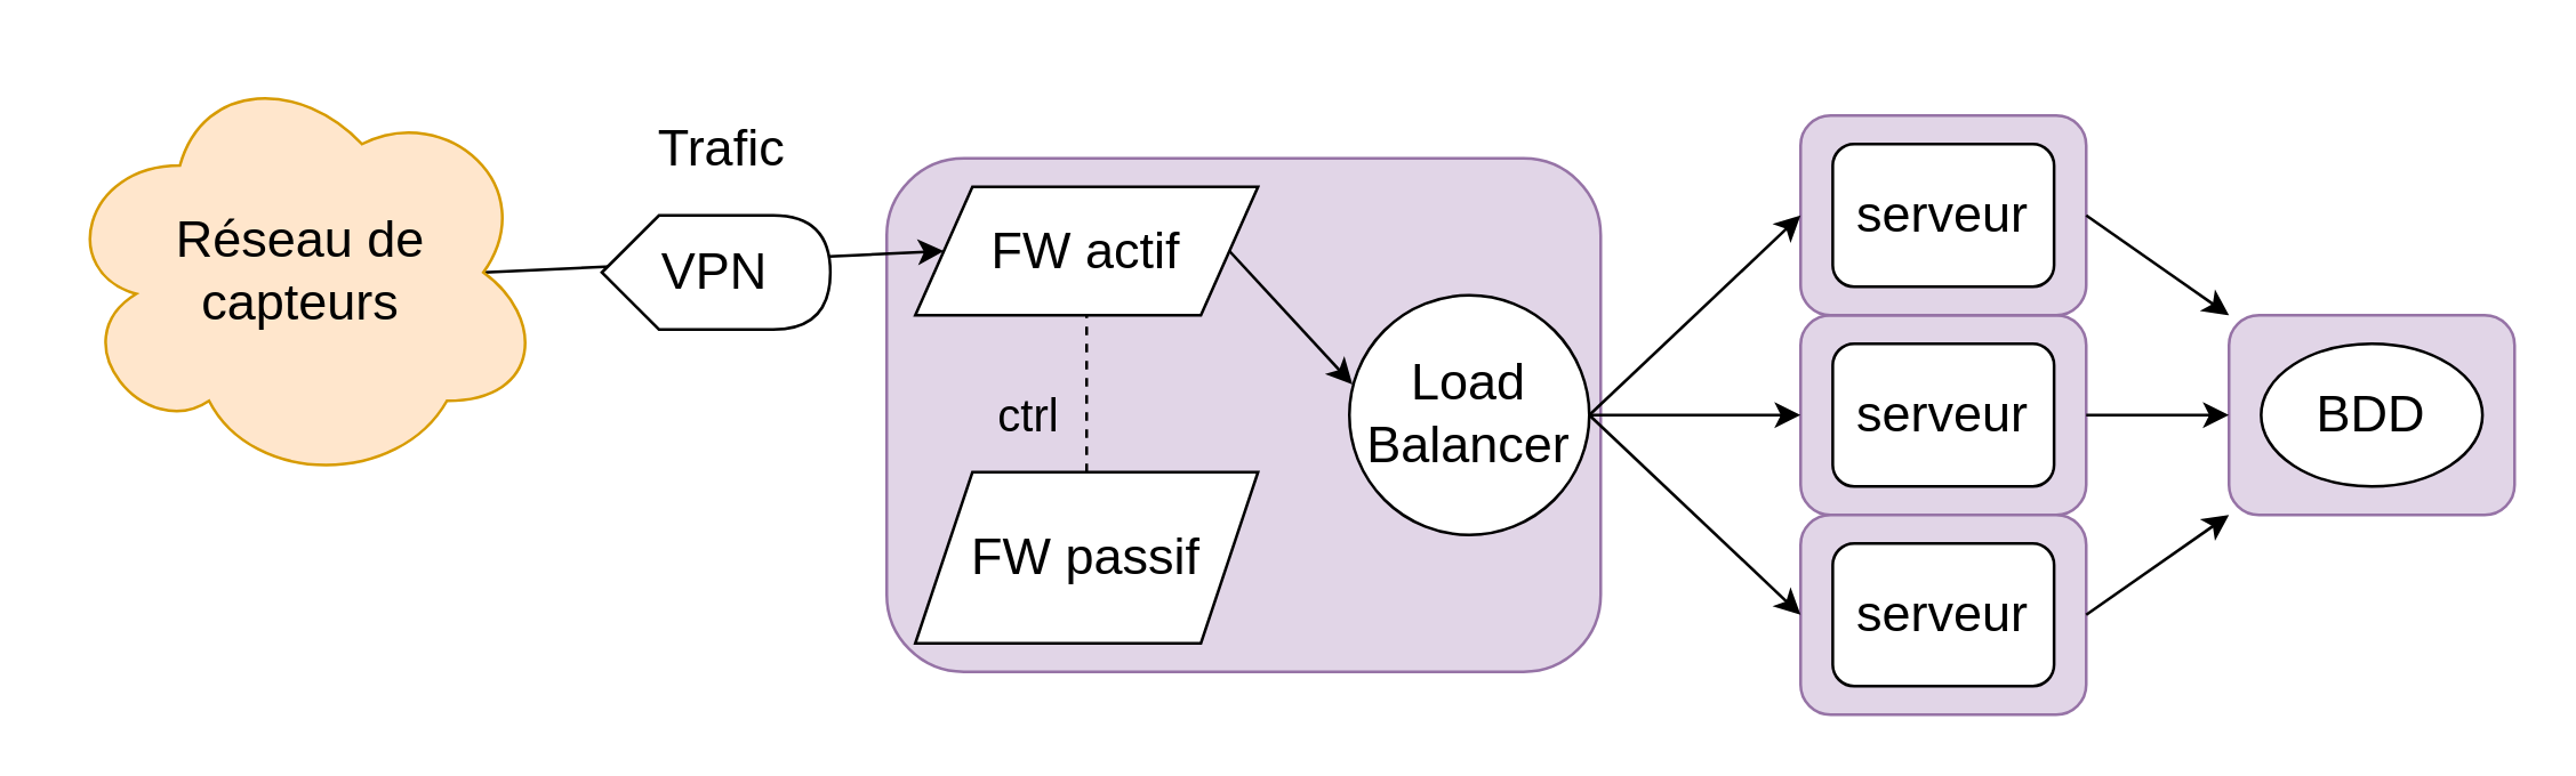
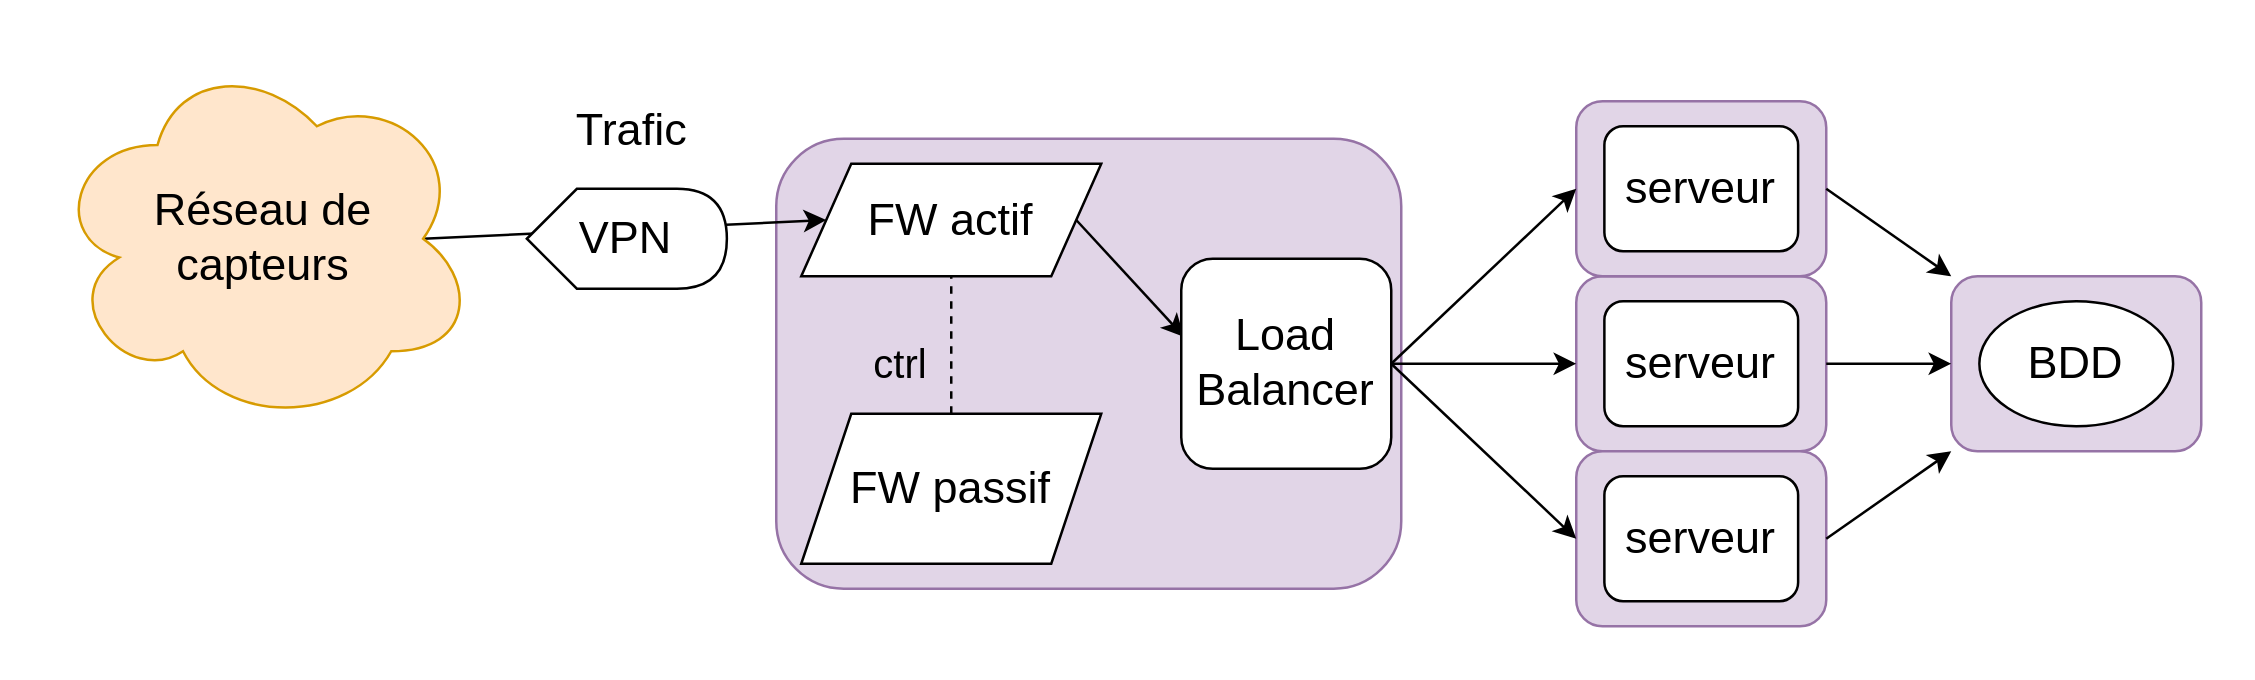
- <mxCell id="9" value="&lt;font style=&quot;font-size: 18px;&quot;&gt;Load Balancer&lt;/font&gt;" style="ellipse;whiteSpace=wrap;html=1;aspect=fixed;" parent="1" vertex="1"><mxGeometry x="472" y="103" width="84" height="84" as="geometry" /></mxCell>
+ <mxCell id="9" value="&lt;font style=&quot;font-size: 18px;&quot;&gt;Load Balancer&lt;/font&gt;" style="whiteSpace=wrap;html=1;aspect=fixed;rounded=1;" parent="1" vertex="1"><mxGeometry x="472" y="103" width="84" height="84" as="geometry" /></mxCell>
